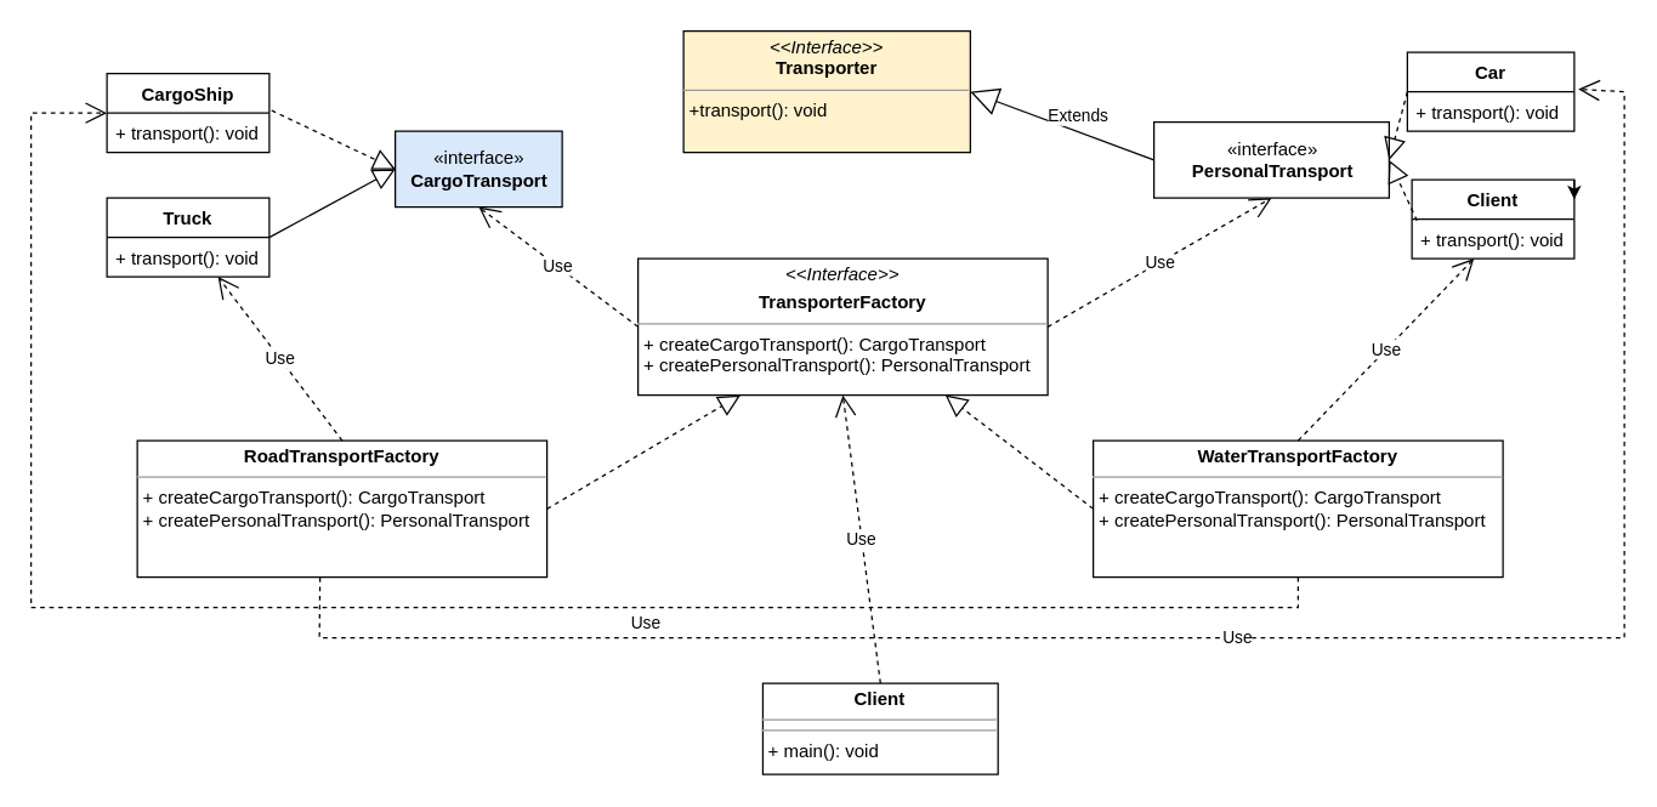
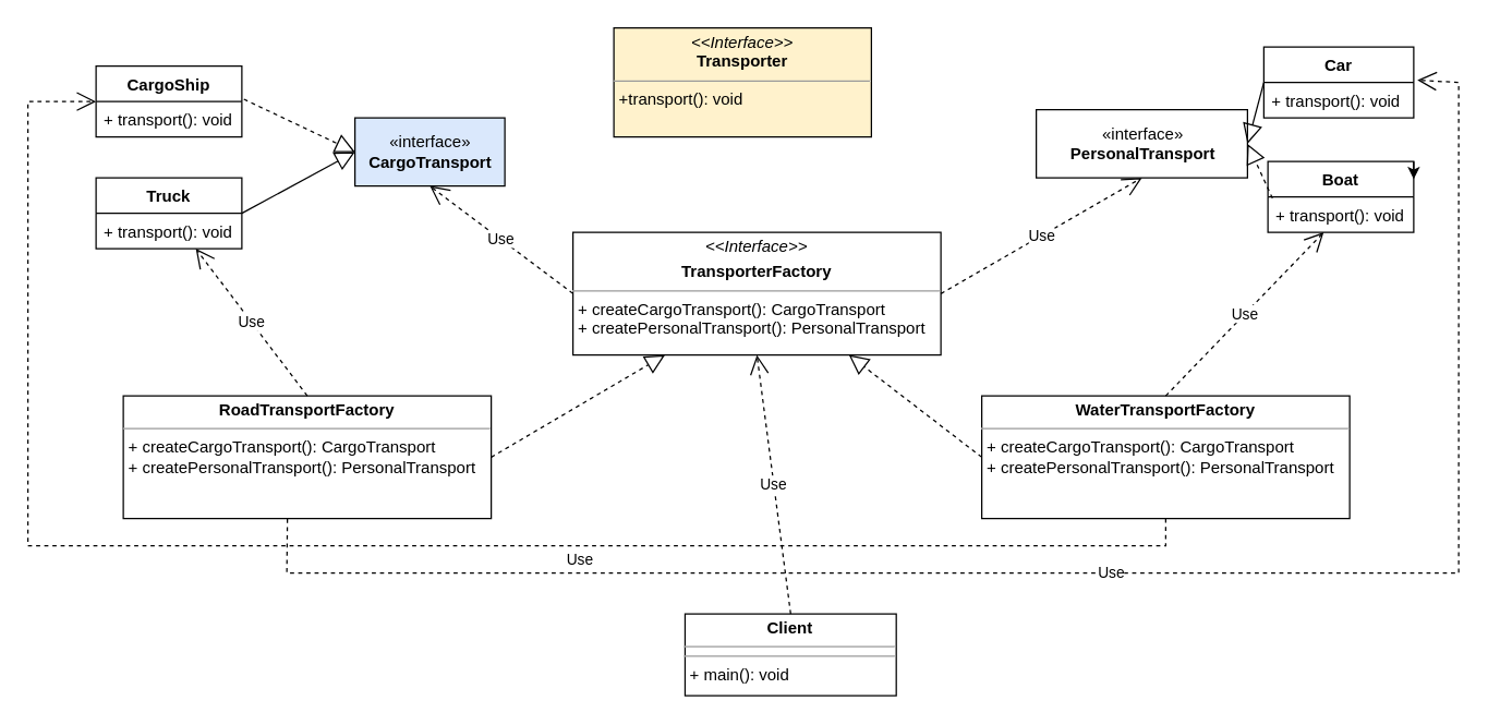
- <mxCell id="20" value="" style="endArrow=block;dashed=1;endFill=0;endSize=12;html=1;rounded=0;exitX=0;exitY=0.5;exitDx=0;exitDy=0;entryX=1;entryY=0.5;entryDx=0;entryDy=0;" parent="1" source="10" target="4" edge="1"><mxGeometry width="160" relative="1" as="geometry"><mxPoint x="930" y="202" as="sourcePoint" /><mxPoint x="880" y="110" as="targetPoint" /></mxGeometry></mxCell>
+ <mxCell id="20" value="" style="endArrow=block;dashed=0;endFill=0;endSize=12;html=1;rounded=0;exitX=0;exitY=0.5;exitDx=0;exitDy=0;entryX=1;entryY=0.5;entryDx=0;entryDy=0;" parent="1" source="10" target="4" edge="1"><mxGeometry width="160" relative="1" as="geometry"><mxPoint x="930" y="202" as="sourcePoint" /><mxPoint x="880" y="110" as="targetPoint" /></mxGeometry></mxCell>
- <mxCell id="16" value="Extends" style="endArrow=block;endSize=16;endFill=0;html=1;rounded=0;entryX=1;entryY=0.5;entryDx=0;entryDy=0;exitX=0;exitY=0.5;exitDx=0;exitDy=0;" parent="1" source="4" target="2" edge="1"><mxGeometry x="-0.119" y="-10" width="160" relative="1" as="geometry"><mxPoint x="835" y="249.33" as="sourcePoint" /><mxPoint x="675" y="249.33" as="targetPoint" /><Array as="points" /><mxPoint as="offset" /></mxGeometry></mxCell>
- <mxCell id="8" value="Client" style="swimlane;fontStyle=1;align=center;verticalAlign=top;childLayout=stackLayout;horizontal=1;startSize=26;horizontalStack=0;resizeParent=1;resizeParentMax=0;resizeLast=0;collapsible=1;marginBottom=0;" parent="1" vertex="1"><mxGeometry x="930" y="118" width="107" height="52" as="geometry" /></mxCell>
+ <mxCell id="8" value="Boat" style="swimlane;fontStyle=1;align=center;verticalAlign=top;childLayout=stackLayout;horizontal=1;startSize=26;horizontalStack=0;resizeParent=1;resizeParentMax=0;resizeLast=0;collapsible=1;marginBottom=0;" parent="1" vertex="1"><mxGeometry x="930" y="118" width="107" height="52" as="geometry" /></mxCell>
